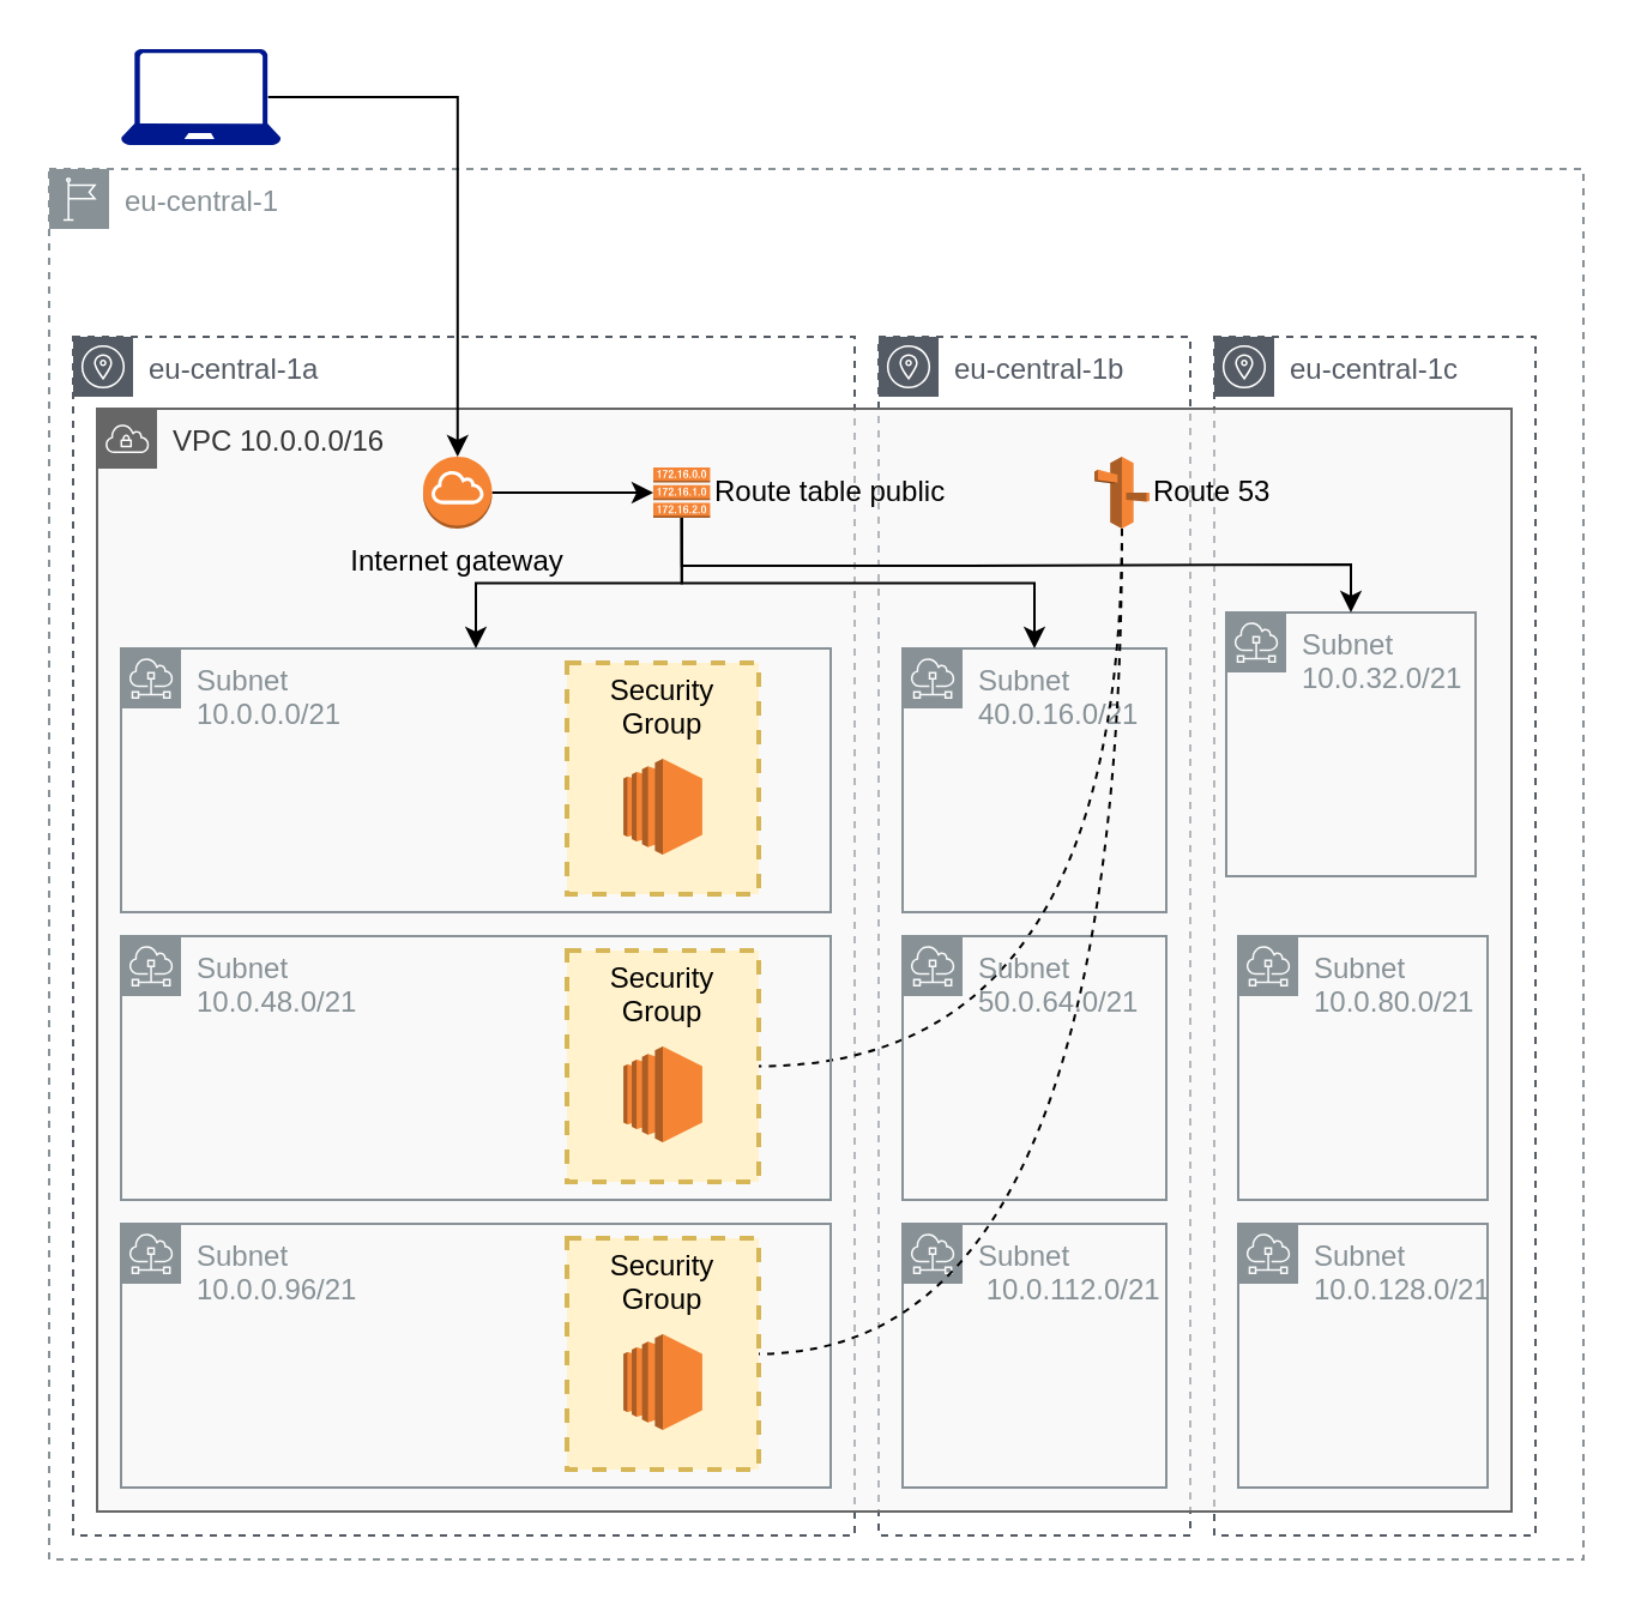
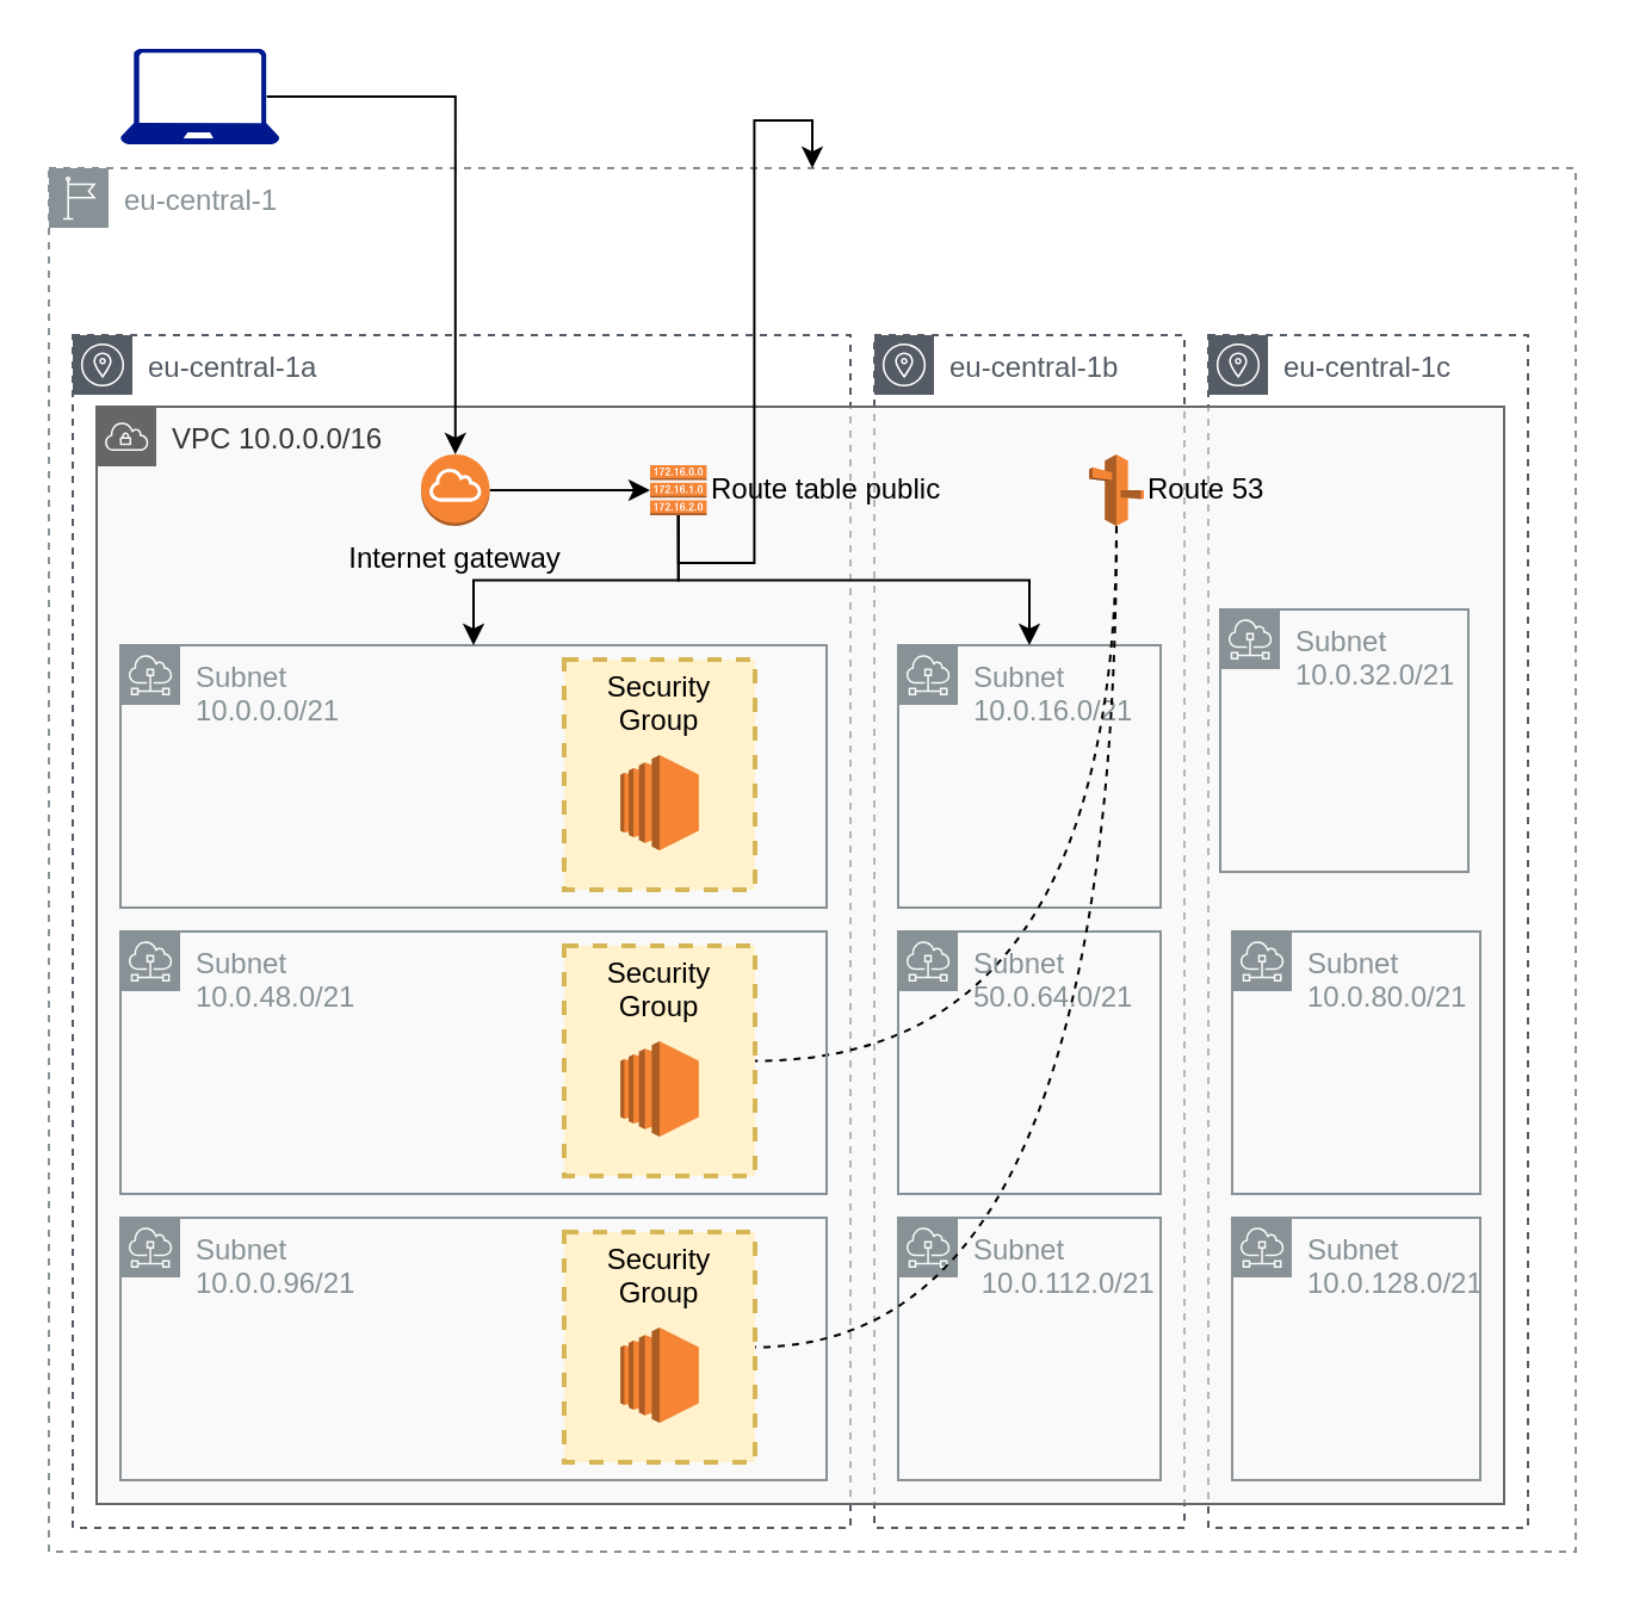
- <mxCell id="16" style="edgeStyle=orthogonalEdgeStyle;rounded=0;orthogonalLoop=1;jettySize=auto;html=1;exitX=0.5;exitY=1;exitDx=0;exitDy=0;exitPerimeter=0;" parent="1" source="17" target="12" edge="1"><mxGeometry relative="1" as="geometry" /></mxCell>
+ <mxCell id="16" style="edgeStyle=orthogonalEdgeStyle;rounded=0;orthogonalLoop=1;jettySize=auto;html=1;exitX=0.5;exitY=1;exitDx=0;exitDy=0;exitPerimeter=0;" parent="1" source="17" target="2" edge="1"><mxGeometry relative="1" as="geometry" /></mxCell>
- <mxCell id="13" value="Subnet&lt;br&gt;40.0.16.0/21" style="outlineConnect=0;gradientColor=none;html=1;whiteSpace=wrap;fontSize=12;fontStyle=0;shape=mxgraph.aws4.group;grIcon=mxgraph.aws4.group_subnet;strokeColor=#879196;fillColor=none;verticalAlign=top;align=left;spacingLeft=30;fontColor=#879196;dashed=0;" parent="1" vertex="1"><mxGeometry x="376" y="270" width="110" height="110" as="geometry" /></mxCell>
+ <mxCell id="13" value="Subnet&lt;br&gt;10.0.16.0/21" style="outlineConnect=0;gradientColor=none;html=1;whiteSpace=wrap;fontSize=12;fontStyle=0;shape=mxgraph.aws4.group;grIcon=mxgraph.aws4.group_subnet;strokeColor=#879196;fillColor=none;verticalAlign=top;align=left;spacingLeft=30;fontColor=#879196;dashed=0;" parent="1" vertex="1"><mxGeometry x="376" y="270" width="110" height="110" as="geometry" /></mxCell>
